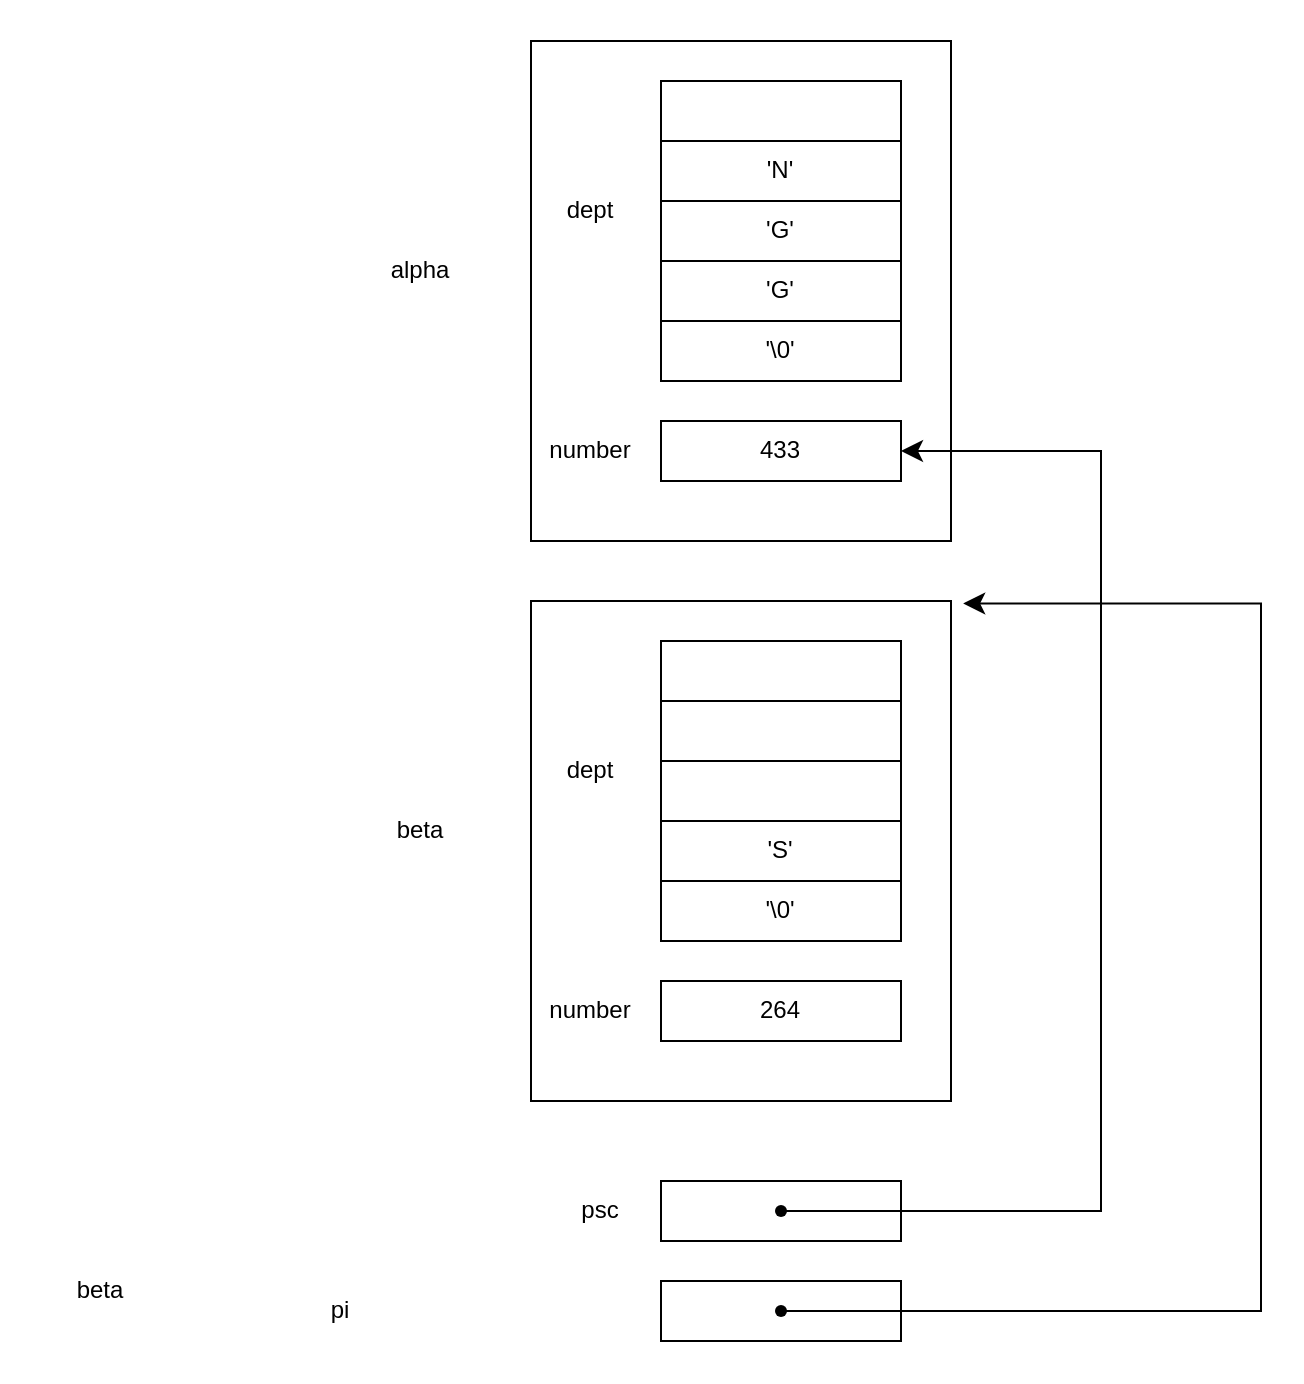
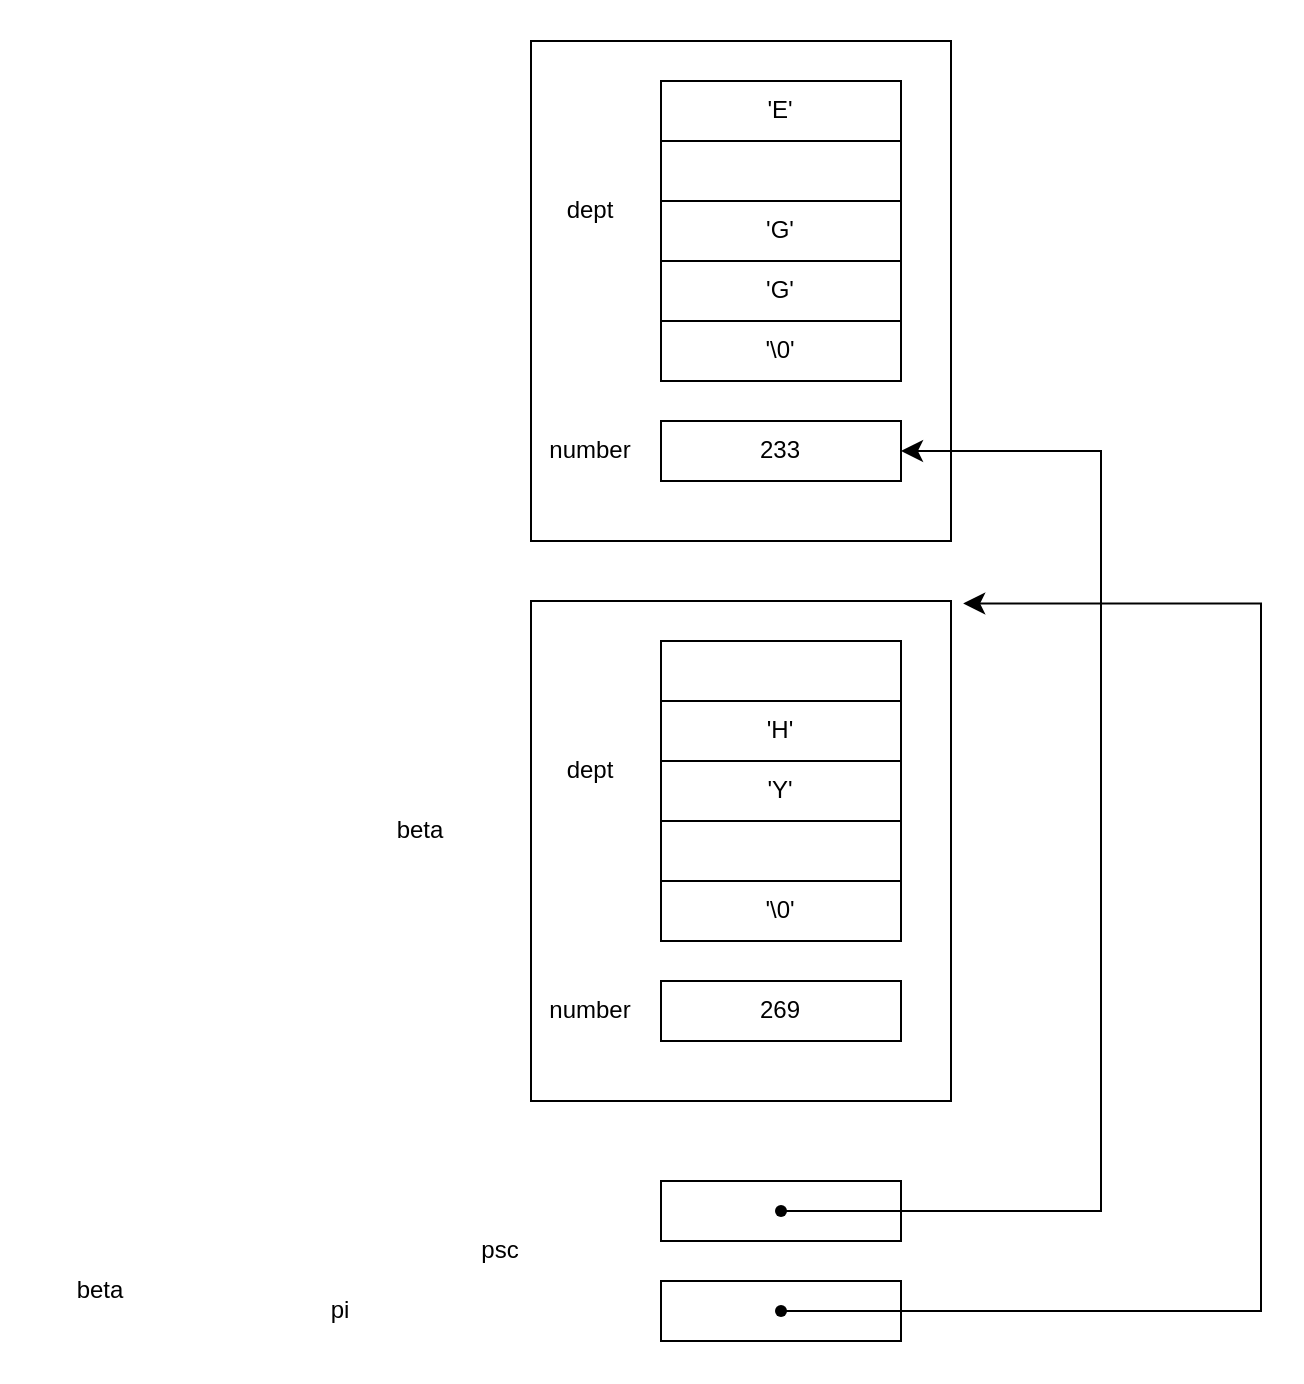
+ <mxCell id="9" value="'E'" style="text;html=1;strokeColor=none;fillColor=none;align=center;verticalAlign=middle;whiteSpace=wrap;rounded=0;" parent="1" vertex="1"><mxGeometry x="360" y="40" width="60" height="30" as="geometry" /></mxCell>
- <mxCell id="10" value="'N'" style="text;html=1;strokeColor=none;fillColor=none;align=center;verticalAlign=middle;whiteSpace=wrap;rounded=0;" parent="1" vertex="1"><mxGeometry x="360" y="70" width="60" height="30" as="geometry" /></mxCell>
- <mxCell id="33" value="alpha" style="text;html=1;strokeColor=none;fillColor=none;align=center;verticalAlign=middle;whiteSpace=wrap;rounded=0;" parent="1" vertex="1"><mxGeometry x="180" y="120" width="60" height="30" as="geometry" /></mxCell>
- <mxCell id="16" value="433" style="text;html=1;strokeColor=none;fillColor=none;align=center;verticalAlign=middle;whiteSpace=wrap;rounded=0;" parent="1" vertex="1"><mxGeometry x="360" y="210" width="60" height="30" as="geometry" /></mxCell>
+ <mxCell id="16" value="233" style="text;html=1;strokeColor=none;fillColor=none;align=center;verticalAlign=middle;whiteSpace=wrap;rounded=0;" parent="1" vertex="1"><mxGeometry x="360" y="210" width="60" height="30" as="geometry" /></mxCell>
+ <mxCell id="25" value="'H'" style="text;html=1;strokeColor=none;fillColor=none;align=center;verticalAlign=middle;whiteSpace=wrap;rounded=0;" parent="1" vertex="1"><mxGeometry x="360" y="350" width="60" height="30" as="geometry" /></mxCell>
+ <mxCell id="26" value="'Y'" style="text;html=1;strokeColor=none;fillColor=none;align=center;verticalAlign=middle;whiteSpace=wrap;rounded=0;" parent="1" vertex="1"><mxGeometry x="360" y="380" width="60" height="30" as="geometry" /></mxCell>
- <mxCell id="27" value="'S'" style="text;html=1;strokeColor=none;fillColor=none;align=center;verticalAlign=middle;whiteSpace=wrap;rounded=0;" parent="1" vertex="1"><mxGeometry x="360" y="410" width="60" height="30" as="geometry" /></mxCell>
- <mxCell id="31" value="264" style="text;html=1;strokeColor=none;fillColor=none;align=center;verticalAlign=middle;whiteSpace=wrap;rounded=0;" parent="1" vertex="1"><mxGeometry x="360" y="490" width="60" height="30" as="geometry" /></mxCell>
+ <mxCell id="31" value="269" style="text;html=1;strokeColor=none;fillColor=none;align=center;verticalAlign=middle;whiteSpace=wrap;rounded=0;" parent="1" vertex="1"><mxGeometry x="360" y="490" width="60" height="30" as="geometry" /></mxCell>
- <mxCell id="38" value="psc" style="text;html=1;strokeColor=none;fillColor=none;align=center;verticalAlign=middle;whiteSpace=wrap;rounded=0;" parent="1" vertex="1"><mxGeometry x="270" y="590" width="60" height="30" as="geometry" /></mxCell>
+ <mxCell id="38" value="psc" style="text;html=1;strokeColor=none;fillColor=none;align=center;verticalAlign=middle;whiteSpace=wrap;rounded=0;" parent="1" vertex="1"><mxGeometry x="220" y="610" width="60" height="30" as="geometry" /></mxCell>
